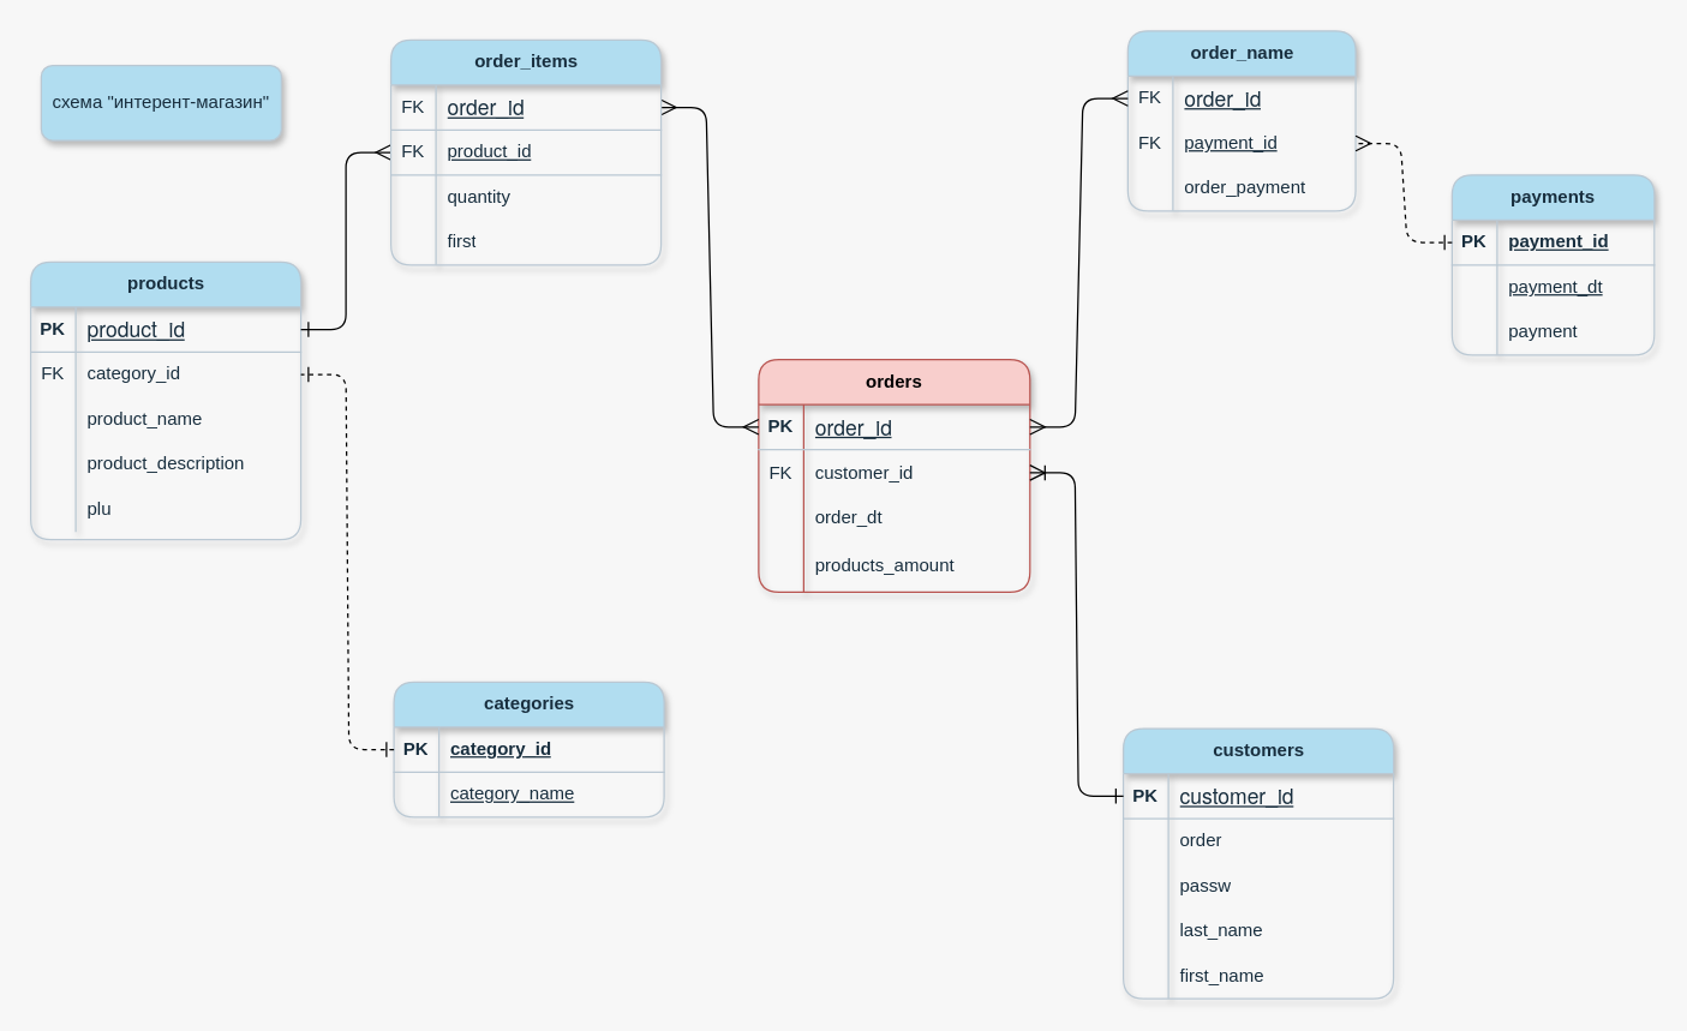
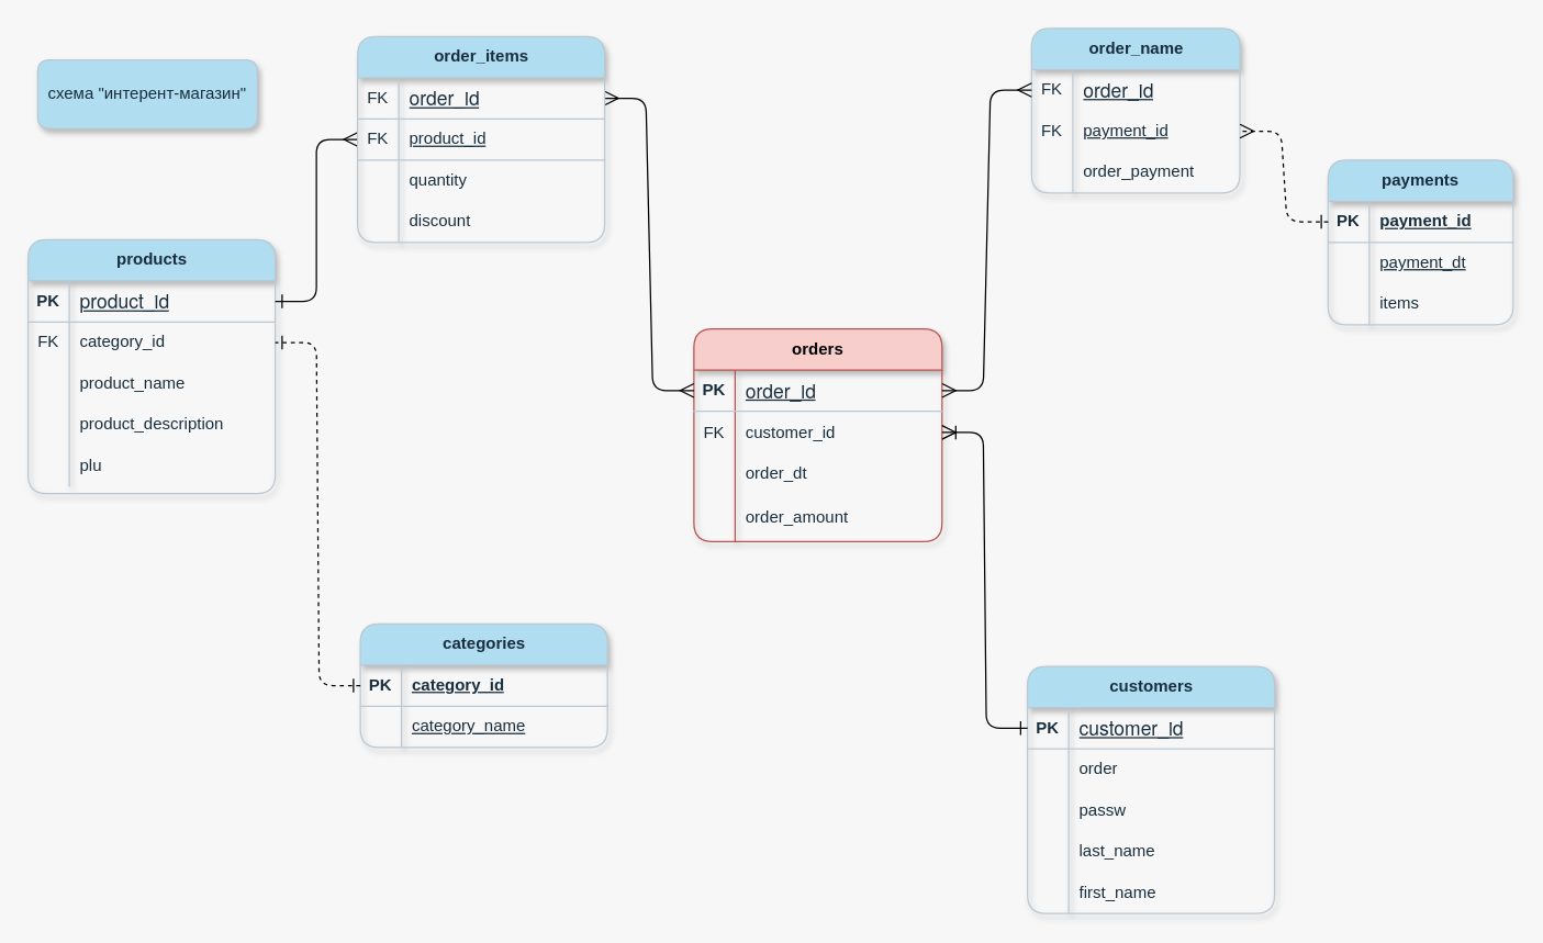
- <mxCell id="93" value="first" style="shape=partialRectangle;connectable=0;fillColor=none;top=0;left=0;bottom=0;right=0;align=left;spacingLeft=6;overflow=hidden;whiteSpace=wrap;html=1;rounded=1;labelBackgroundColor=none;strokeColor=#BAC8D3;fontColor=#182E3E;" vertex="1" parent="91"><mxGeometry x="30" width="150" height="30" as="geometry"><mxRectangle width="150" height="30" as="alternateBounds" /></mxGeometry></mxCell>
+ <mxCell id="93" value="discount" style="shape=partialRectangle;connectable=0;fillColor=none;top=0;left=0;bottom=0;right=0;align=left;spacingLeft=6;overflow=hidden;whiteSpace=wrap;html=1;rounded=1;labelBackgroundColor=none;strokeColor=#BAC8D3;fontColor=#182E3E;" vertex="1" parent="91"><mxGeometry x="30" width="150" height="30" as="geometry"><mxRectangle width="150" height="30" as="alternateBounds" /></mxGeometry></mxCell>
- <mxCell id="35" value="payment" style="shape=partialRectangle;connectable=0;fillColor=none;top=0;left=0;bottom=0;right=0;align=left;spacingLeft=6;overflow=hidden;whiteSpace=wrap;html=1;rounded=1;labelBackgroundColor=none;strokeColor=#BAC8D3;fontColor=#182E3E;" vertex="1" parent="33"><mxGeometry x="30" width="104.75" height="30" as="geometry"><mxRectangle width="104.75" height="30" as="alternateBounds" /></mxGeometry></mxCell>
+ <mxCell id="35" value="items" style="shape=partialRectangle;connectable=0;fillColor=none;top=0;left=0;bottom=0;right=0;align=left;spacingLeft=6;overflow=hidden;whiteSpace=wrap;html=1;rounded=1;labelBackgroundColor=none;strokeColor=#BAC8D3;fontColor=#182E3E;" vertex="1" parent="33"><mxGeometry x="30" width="104.75" height="30" as="geometry"><mxRectangle width="104.75" height="30" as="alternateBounds" /></mxGeometry></mxCell>
- <mxCell id="14" value="products_amount" style="shape=partialRectangle;connectable=0;fillColor=none;top=0;left=0;bottom=0;right=0;align=left;spacingLeft=6;overflow=hidden;whiteSpace=wrap;html=1;rounded=1;labelBackgroundColor=none;strokeColor=#BAC8D3;fontColor=#182E3E;" parent="12" vertex="1"><mxGeometry x="30" width="150.75" height="34" as="geometry"><mxRectangle width="150.75" height="34" as="alternateBounds" /></mxGeometry></mxCell>
+ <mxCell id="14" value="order_amount" style="shape=partialRectangle;connectable=0;fillColor=none;top=0;left=0;bottom=0;right=0;align=left;spacingLeft=6;overflow=hidden;whiteSpace=wrap;html=1;rounded=1;labelBackgroundColor=none;strokeColor=#BAC8D3;fontColor=#182E3E;" parent="12" vertex="1"><mxGeometry x="30" width="150.75" height="34" as="geometry"><mxRectangle width="150.75" height="34" as="alternateBounds" /></mxGeometry></mxCell>
